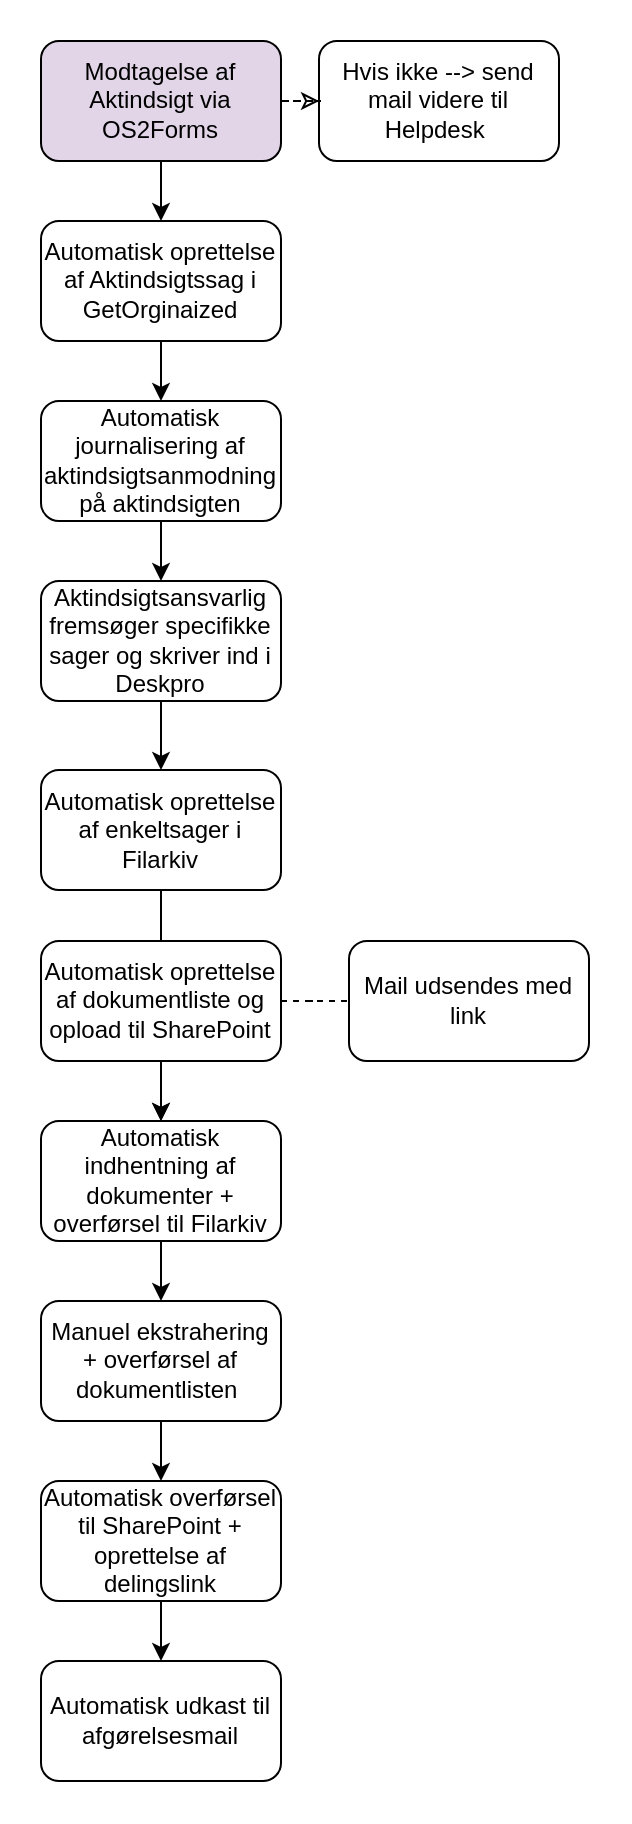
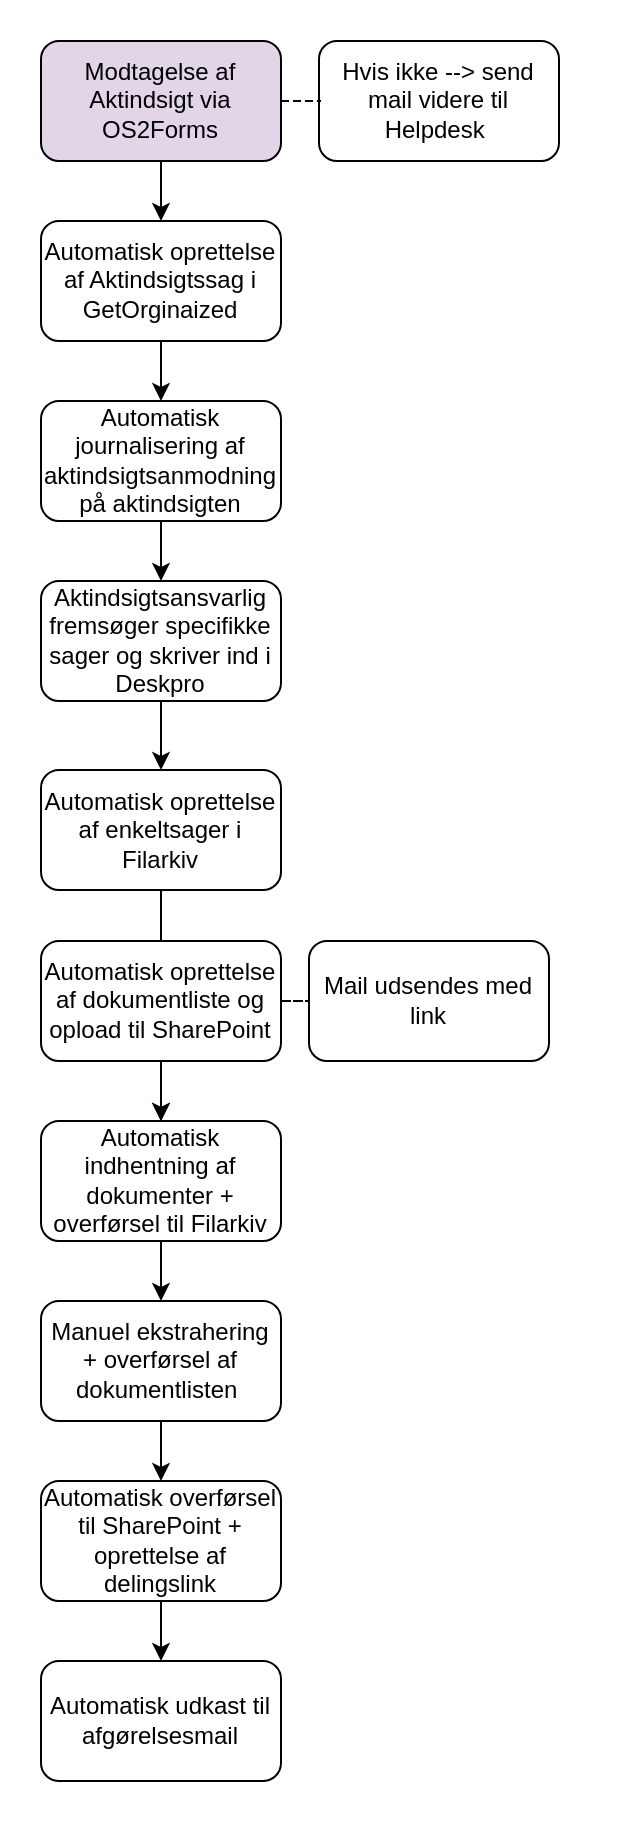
- <mxCell id="3" value="" style="edgeStyle=orthogonalEdgeStyle;rounded=0;orthogonalLoop=1;jettySize=auto;html=1;endArrow=classic;endFill=0;dashed=1;" edge="1" parent="1" source="5" target="2"><mxGeometry relative="1" as="geometry" /></mxCell>
+ <mxCell id="3" value="" style="edgeStyle=orthogonalEdgeStyle;rounded=0;orthogonalLoop=1;jettySize=auto;html=1;endArrow=none;endFill=0;dashed=1;" edge="1" parent="1" source="5" target="2"><mxGeometry relative="1" as="geometry" /></mxCell>
- <mxCell id="19" value="Mail udsendes med link" style="rounded=1;whiteSpace=wrap;html=1;" vertex="1" parent="1"><mxGeometry x="174" y="470" width="120" height="60" as="geometry" /></mxCell>
+ <mxCell id="19" value="Mail udsendes med link" style="rounded=1;whiteSpace=wrap;html=1;" vertex="1" parent="1"><mxGeometry x="154" y="470" width="120" height="60" as="geometry" /></mxCell>
